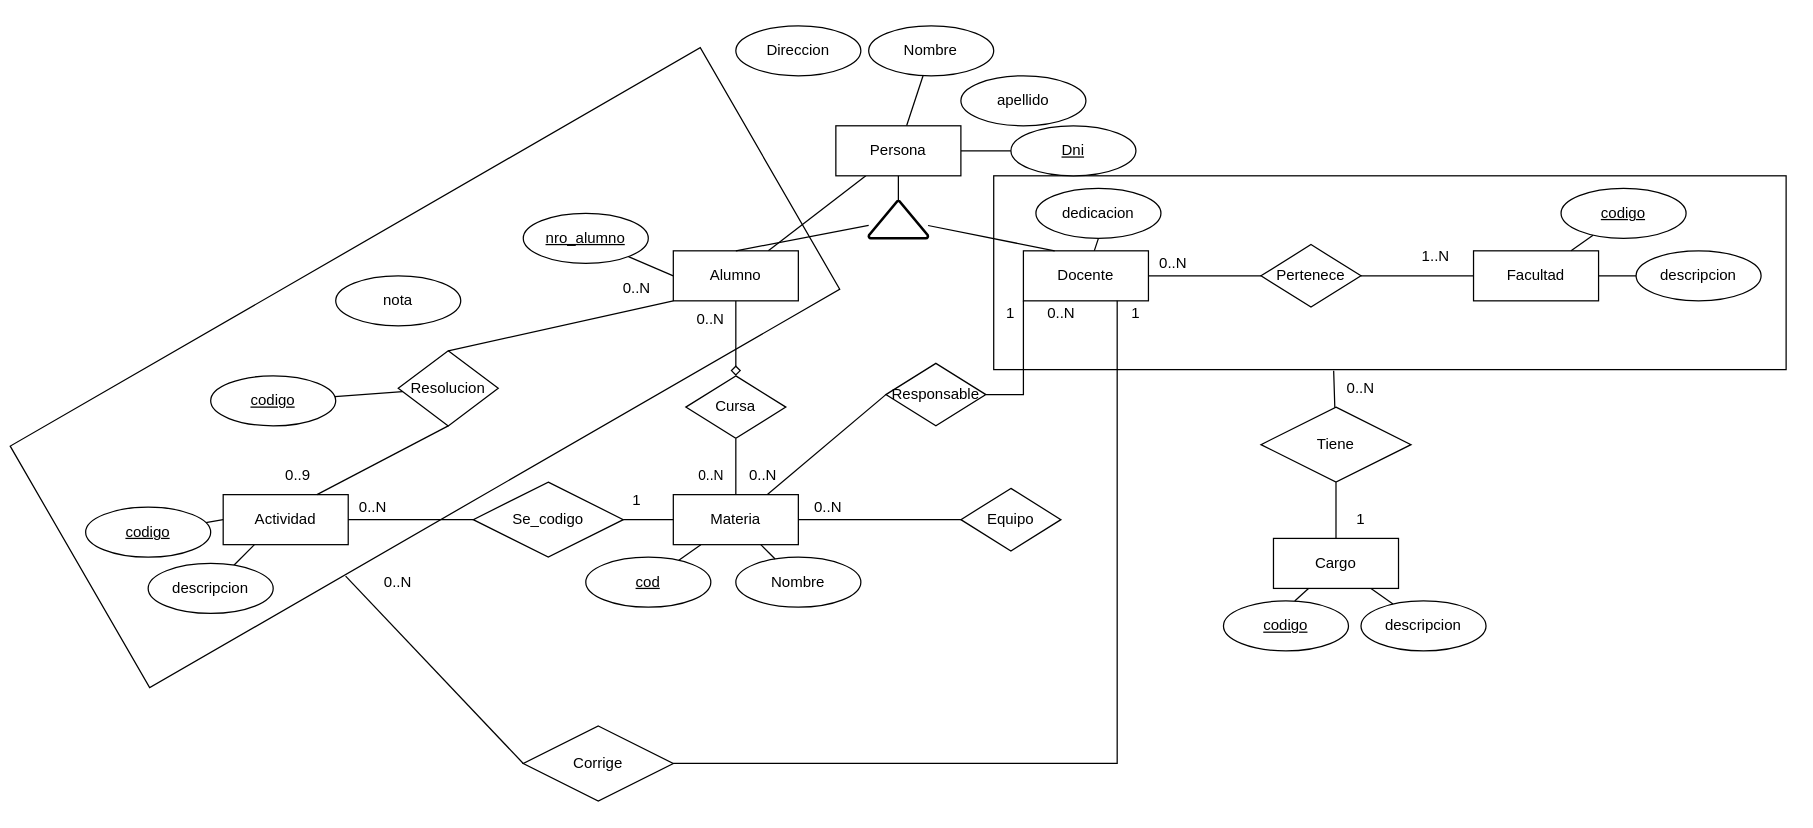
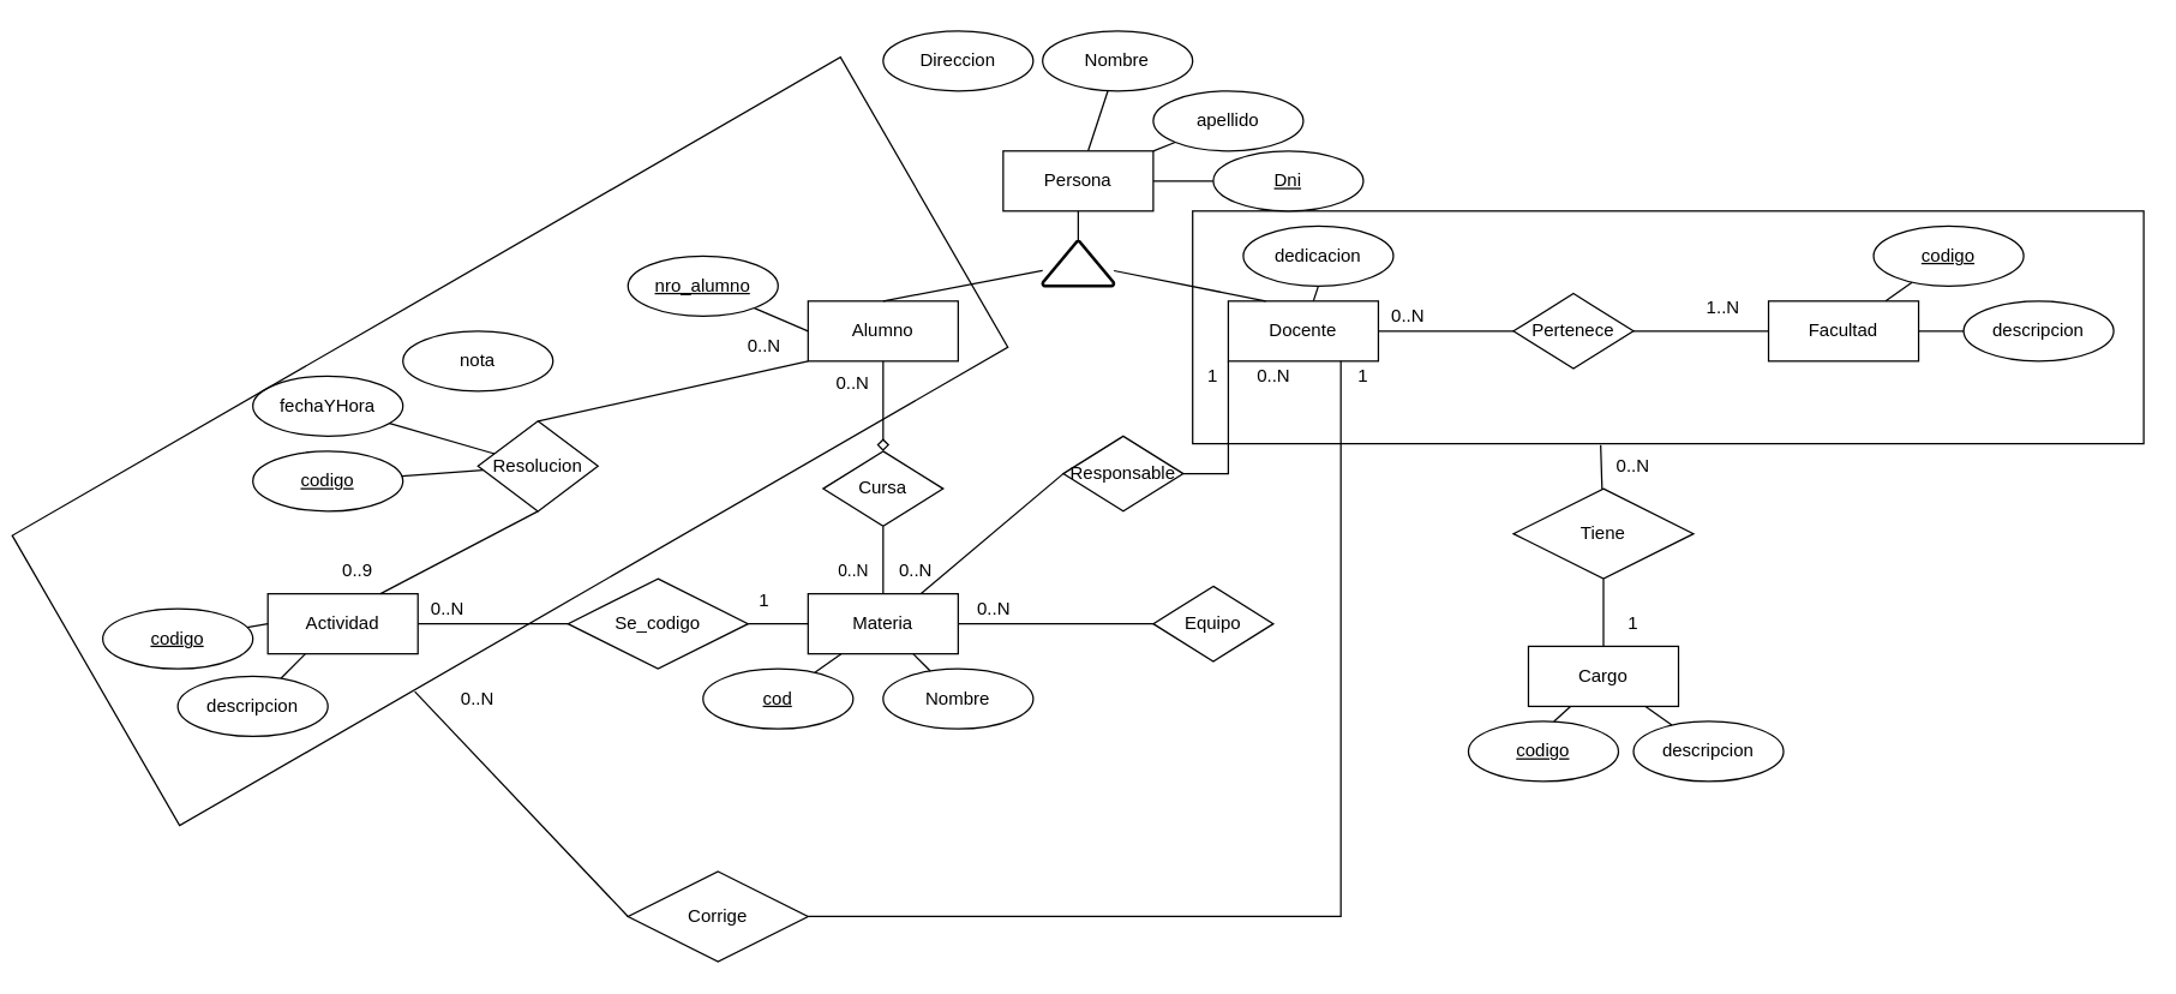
- <mxCell id="5" style="edgeStyle=none;rounded=0;orthogonalLoop=1;jettySize=auto;html=1;endArrow=none;endFill=0;" parent="1" source="8" target="11" edge="1"><mxGeometry relative="1" as="geometry" /></mxCell>
+ <mxCell id="5" style="edgeStyle=none;rounded=0;orthogonalLoop=1;jettySize=auto;html=1;endArrow=none;endFill=0;" parent="1" source="8" target="16" edge="1"><mxGeometry relative="1" as="geometry" /></mxCell>
+ <mxCell id="63" value="fechaYHora" style="ellipse;whiteSpace=wrap;html=1;align=center;fillColor=none;" vertex="1" parent="1"><mxGeometry x="168" y="250" width="100" height="40" as="geometry" /></mxCell>
+ <mxCell id="62" style="edgeStyle=none;rounded=0;orthogonalLoop=1;jettySize=auto;html=1;endArrow=none;endFill=0;" edge="1" parent="1" source="63" target="56"><mxGeometry relative="1" as="geometry" /></mxCell>
